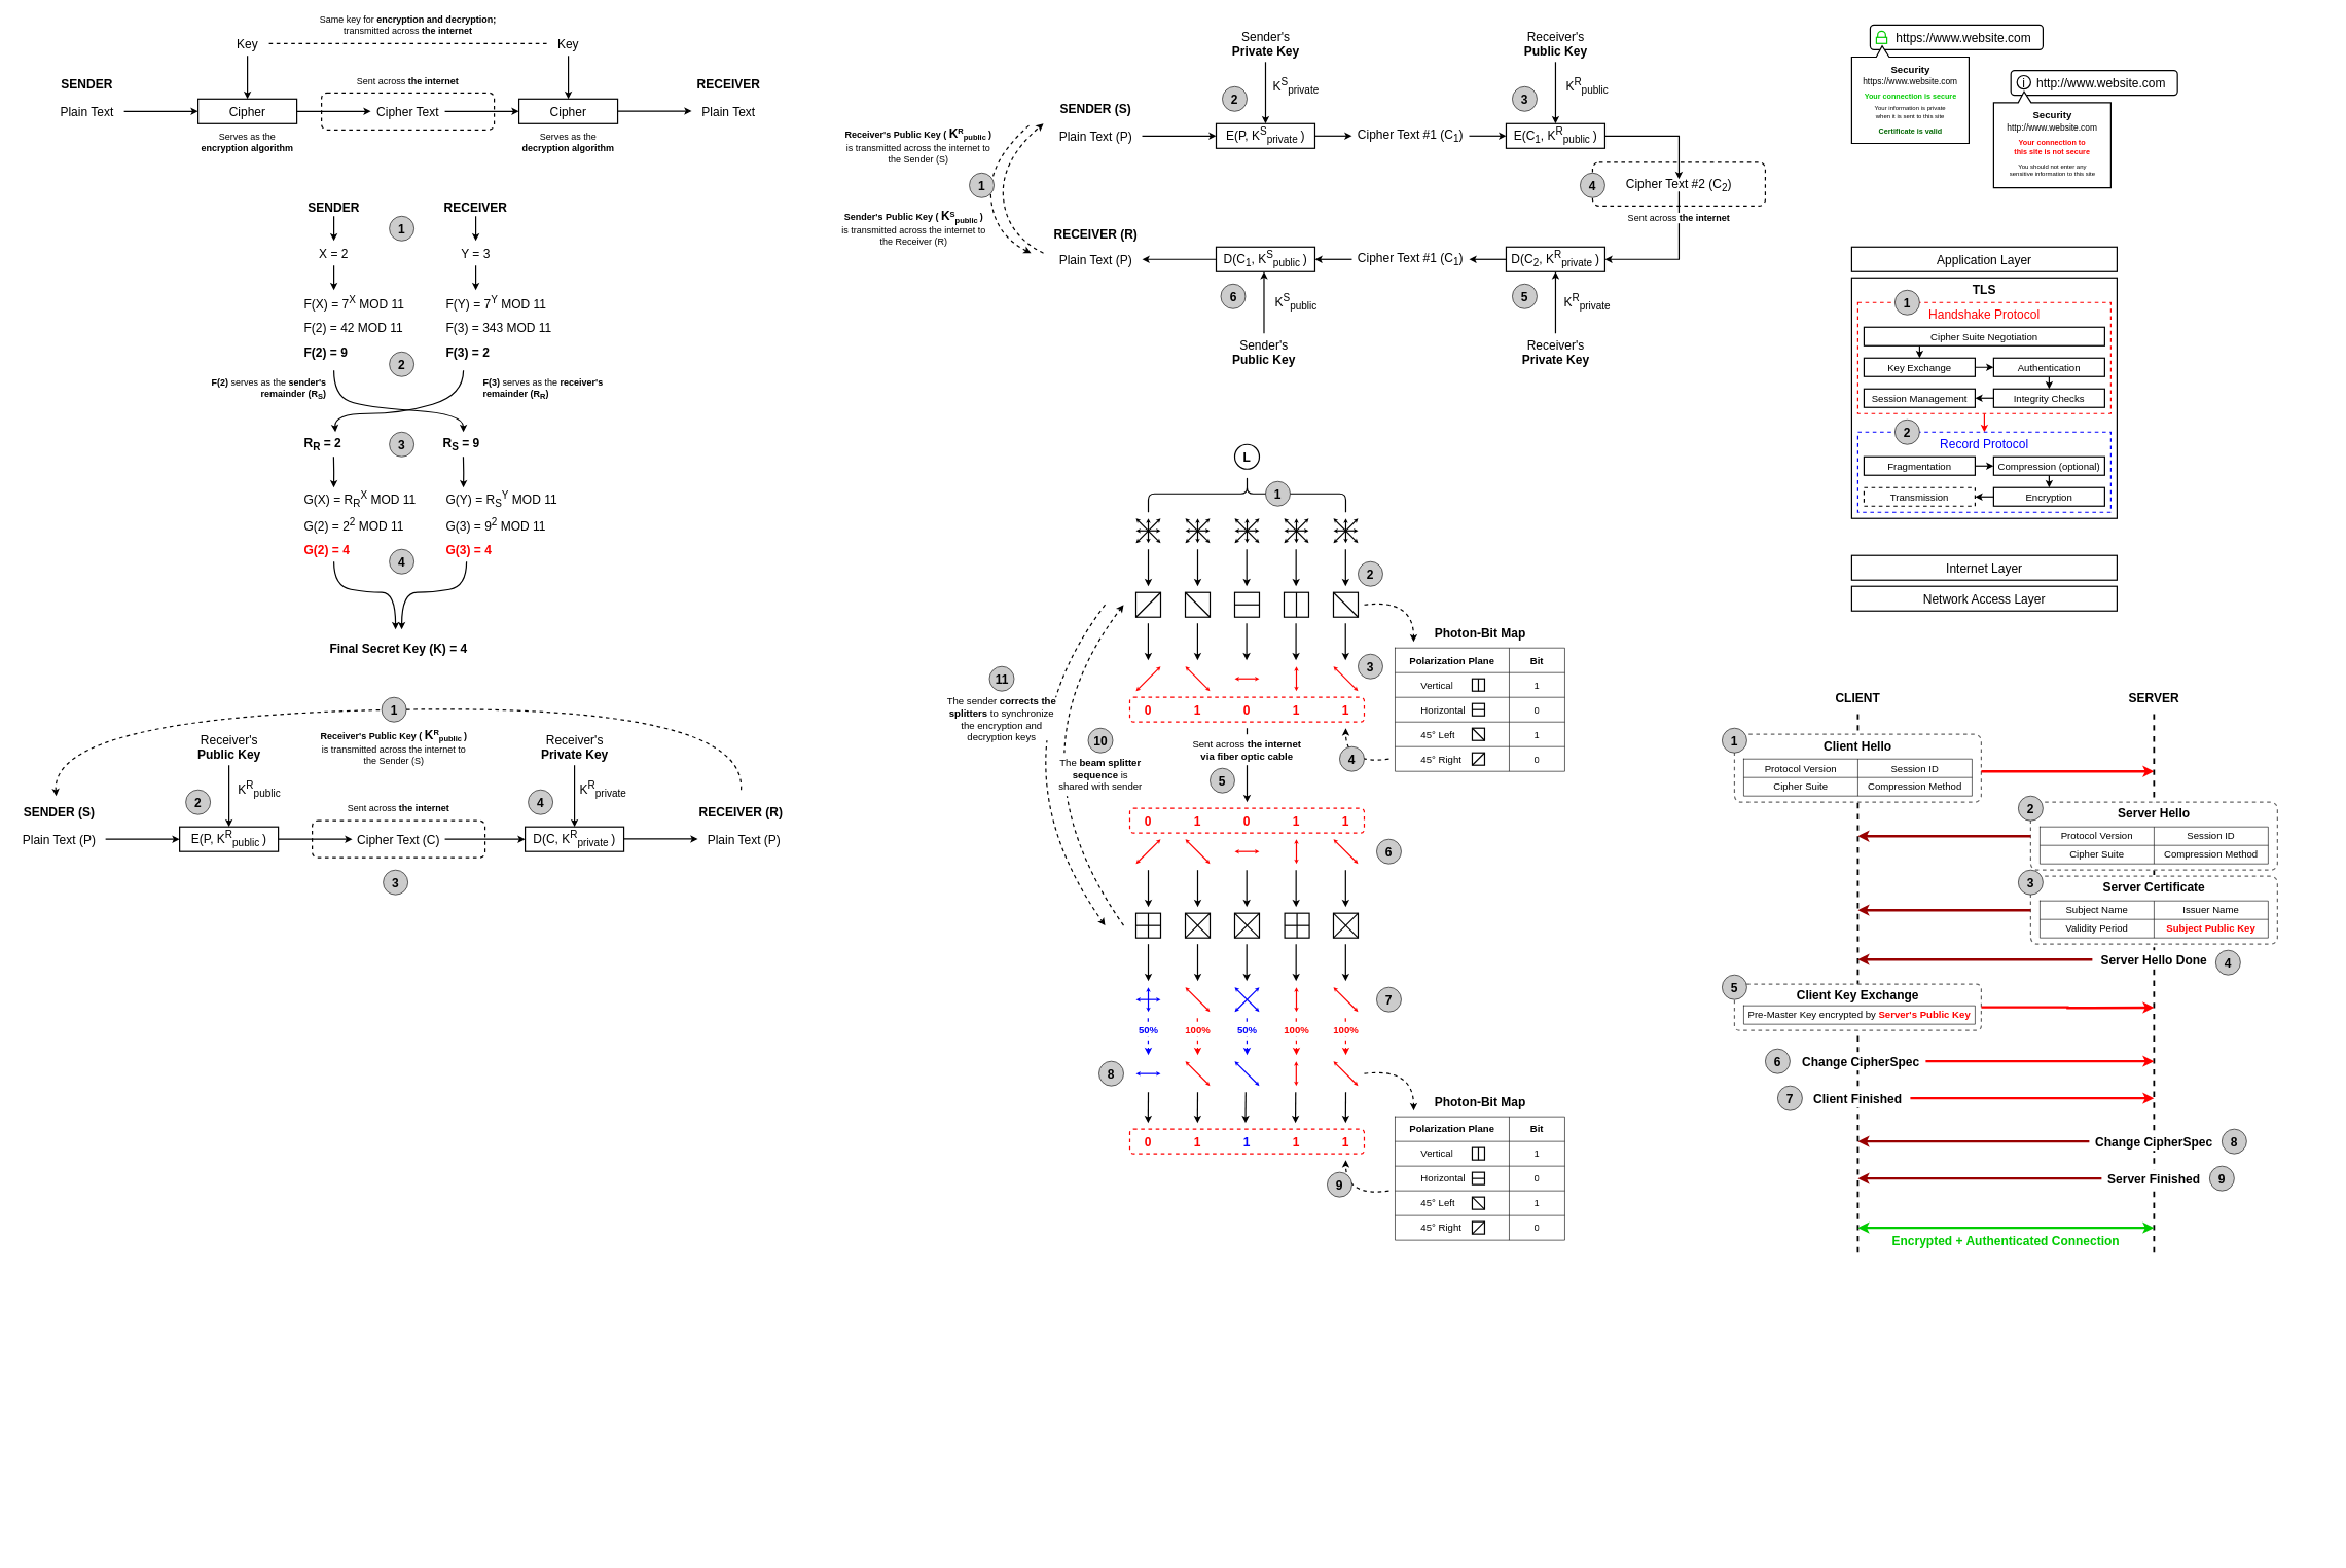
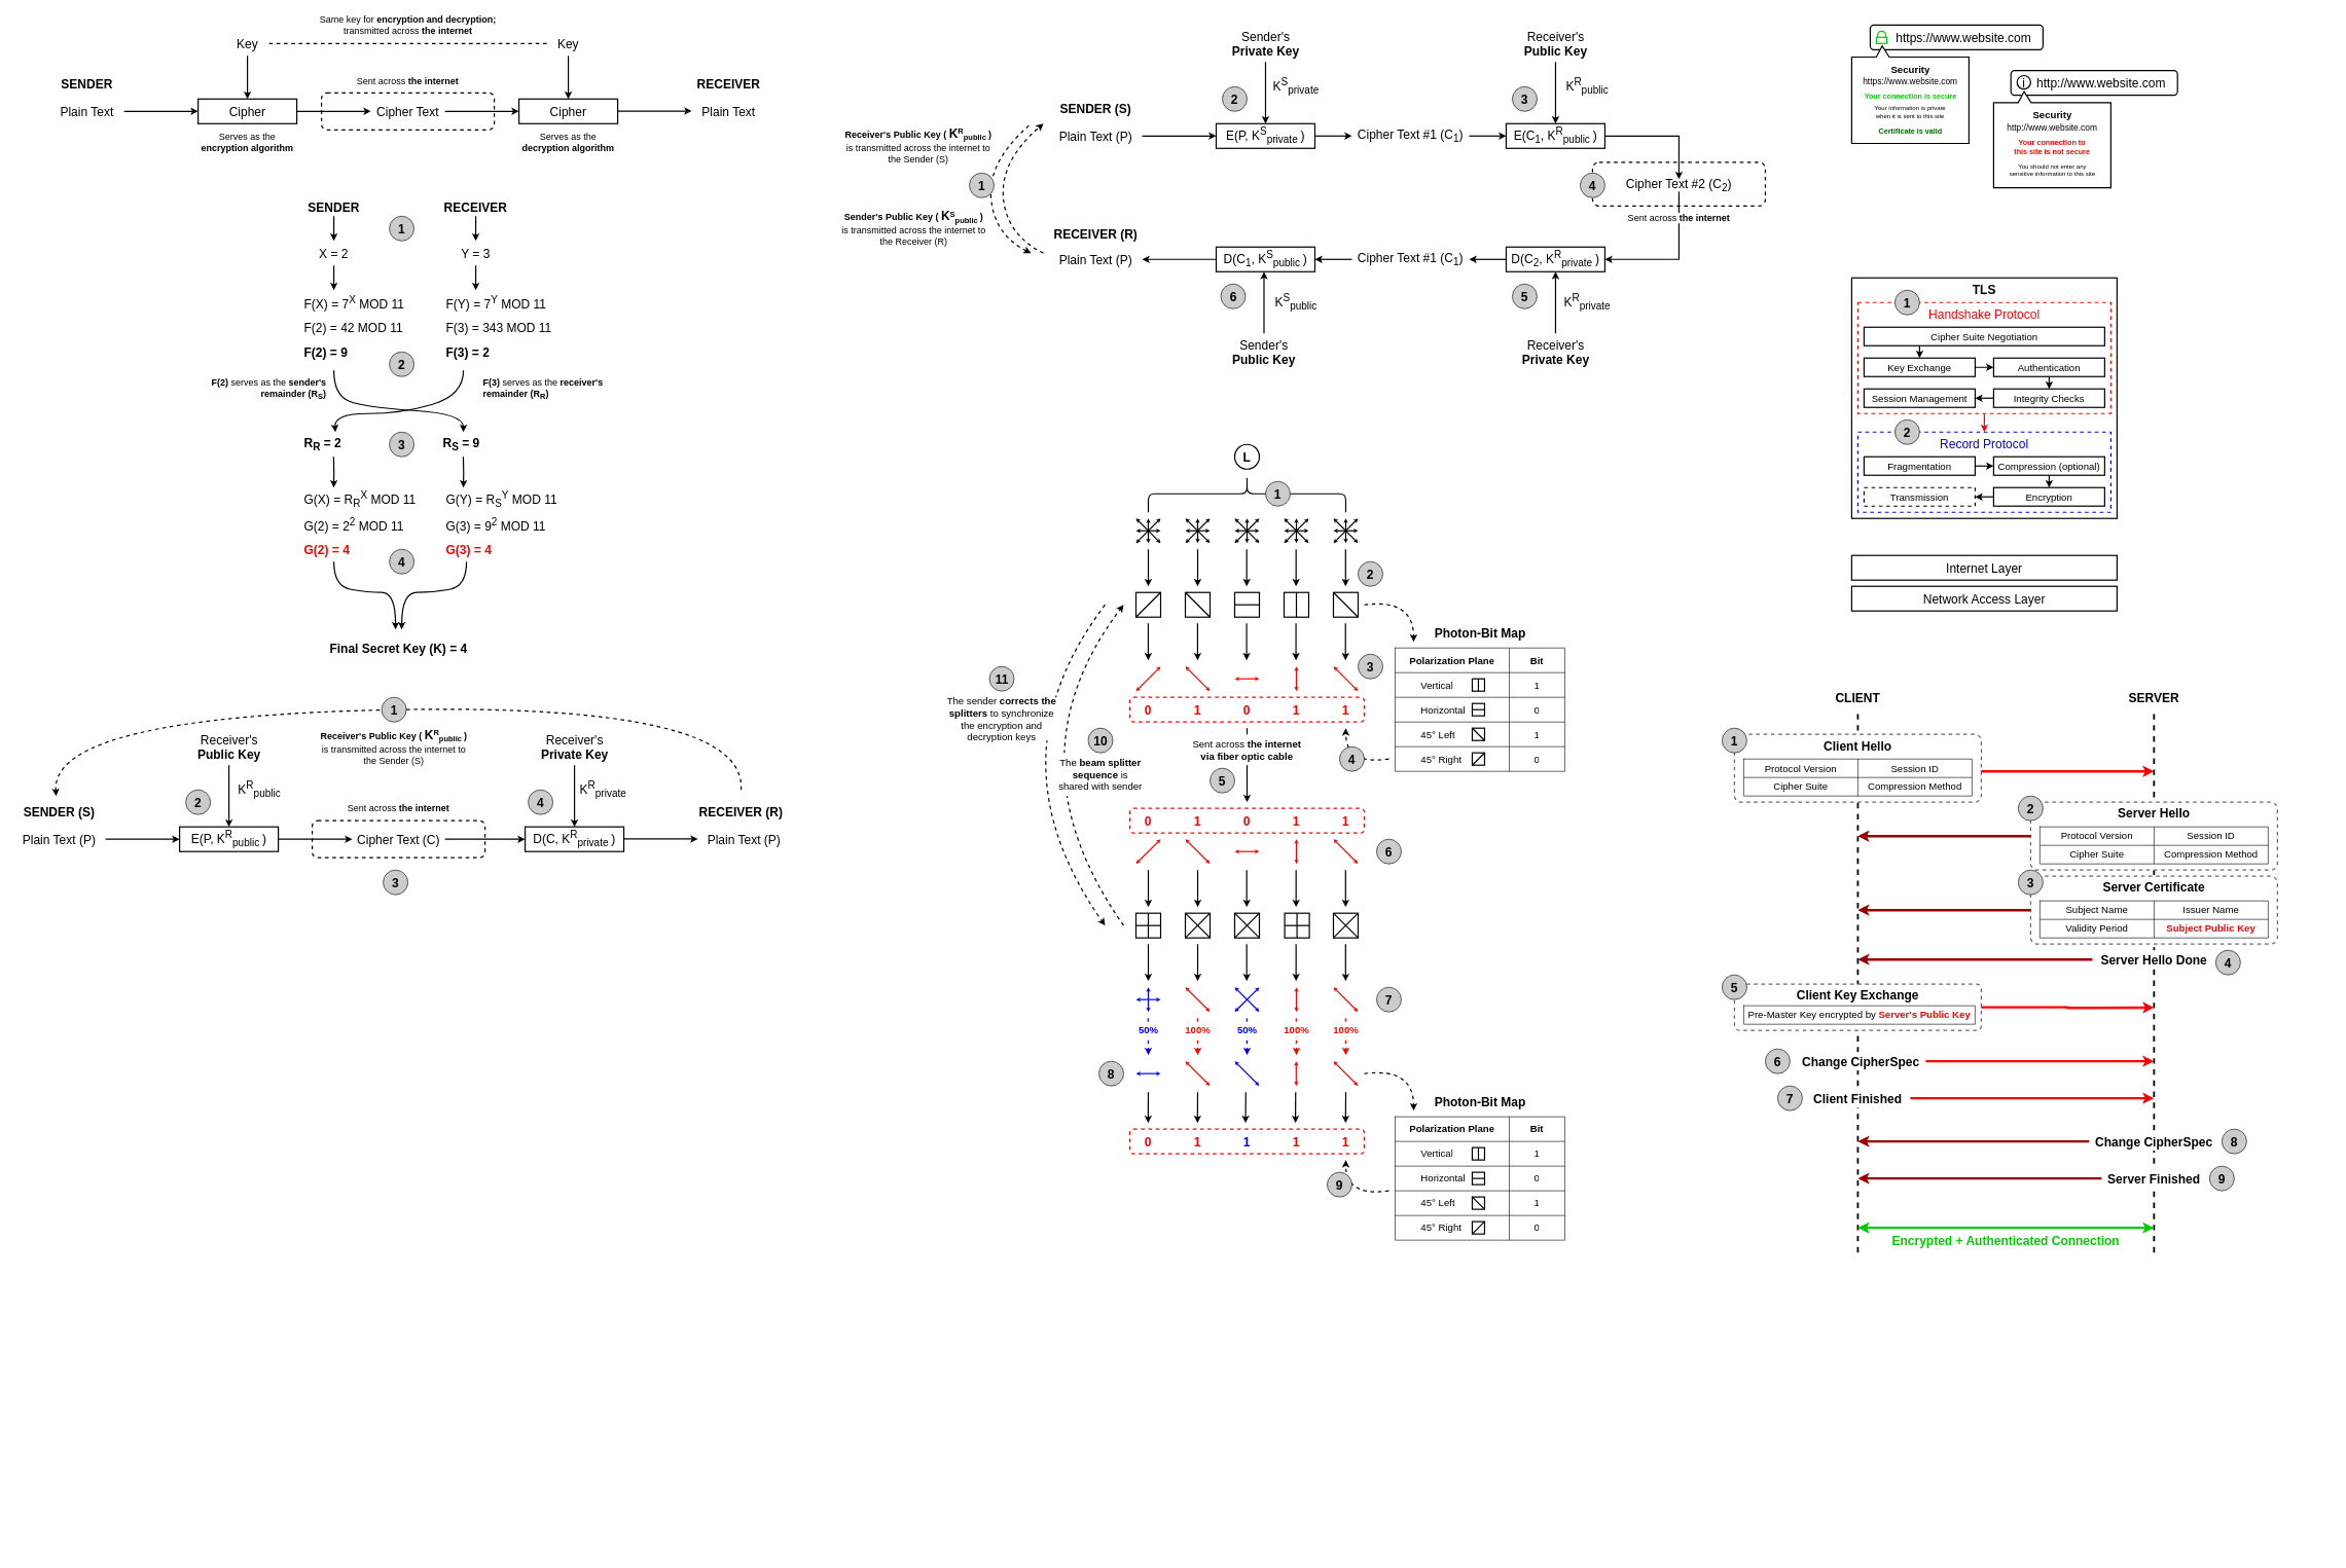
- <mxCell id="364" value="Application Layer" style="rounded=0;whiteSpace=wrap;html=1;strokeWidth=2;fontFamily=Helvetica;fontSize=20;" parent="1" vertex="1"><mxGeometry x="3000" y="400" width="430" height="40" as="geometry" /></mxCell>
